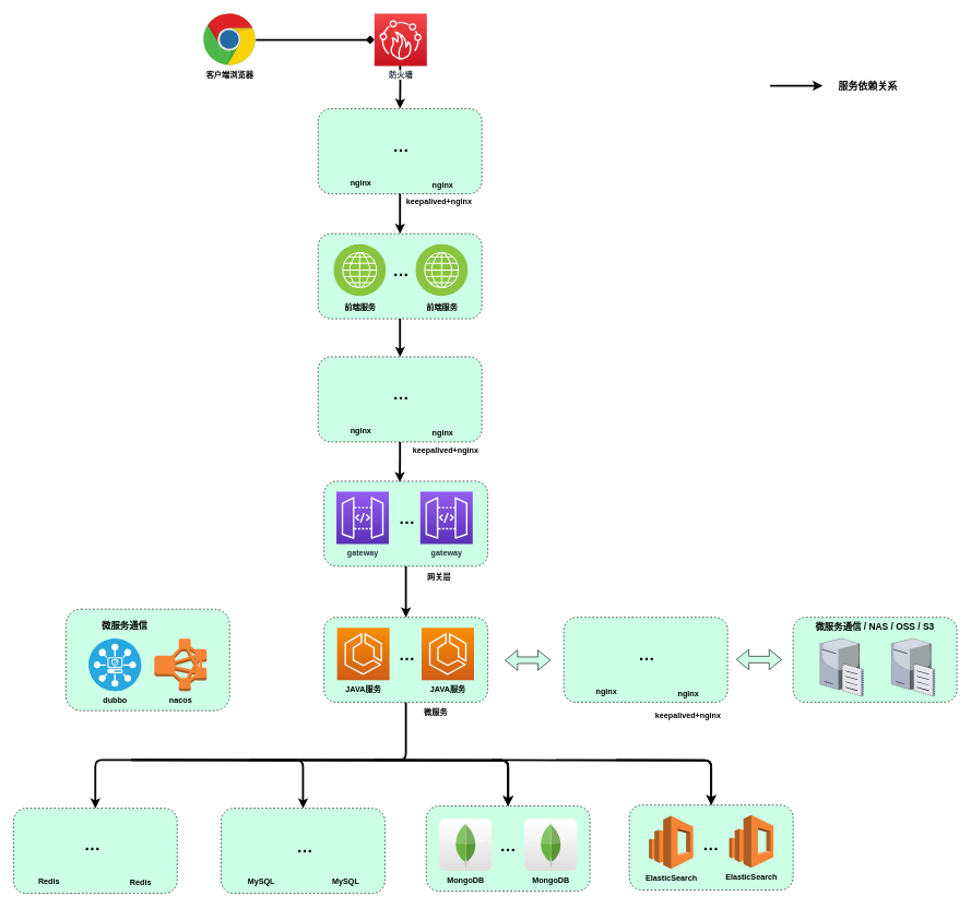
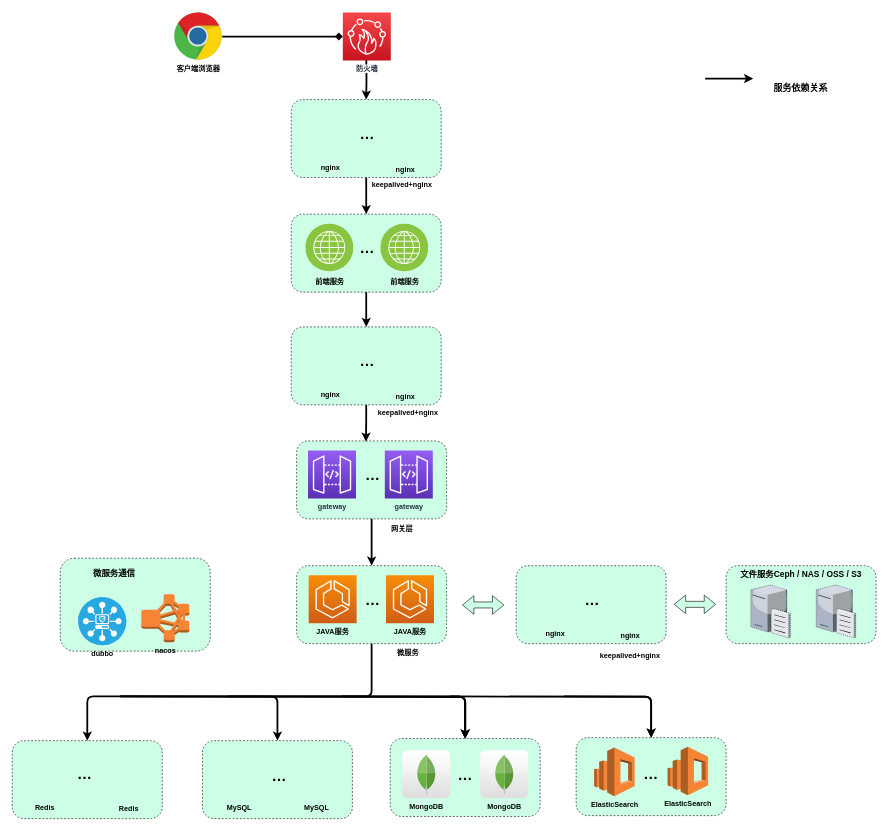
- <mxCell id="9" value="&lt;b&gt;客户端浏览器&lt;/b&gt;" style="dashed=0;outlineConnect=0;html=1;align=center;labelPosition=center;verticalLabelPosition=bottom;verticalAlign=top;shape=mxgraph.weblogos.chrome" parent="1" vertex="1"><mxGeometry x="310" y="20" width="80" height="80" as="geometry" /></mxCell>
+ <mxCell id="9" value="&lt;b&gt;客户端浏览器&lt;/b&gt;" style="dashed=0;outlineConnect=0;html=1;align=center;labelPosition=center;verticalLabelPosition=bottom;verticalAlign=top;shape=mxgraph.weblogos.chrome" parent="1" vertex="1"><mxGeometry x="290" y="20" width="80" height="80" as="geometry" /></mxCell>
- <mxCell id="27" value="服务依赖关系" style="text;html=1;strokeColor=none;fillColor=none;align=center;verticalAlign=middle;whiteSpace=wrap;rounded=0;dashed=1;labelBackgroundColor=#ffffff;fontSize=15;fontStyle=1" parent="1" vertex="1"><mxGeometry x="1274" y="120" width="101" height="20" as="geometry" /></mxCell>
+ <mxCell id="27" value="服务依赖关系" style="text;html=1;strokeColor=none;fillColor=none;align=center;verticalAlign=middle;whiteSpace=wrap;rounded=0;dashed=1;labelBackgroundColor=#ffffff;fontSize=15;fontStyle=1" parent="1" vertex="1"><mxGeometry x="1284" y="135" width="101" height="20" as="geometry" /></mxCell>
- <mxCell id="37" value="微服务通信 / NAS / OSS / S3" style="text;html=1;strokeColor=none;fillColor=none;align=center;verticalAlign=middle;whiteSpace=wrap;rounded=0;dashed=1;labelBackgroundColor=none;fontSize=14;fontStyle=1" parent="1" vertex="1"><mxGeometry x="1225" y="947" width="220" height="20" as="geometry" /></mxCell>
+ <mxCell id="37" value="文件服务Ceph / NAS / OSS / S3" style="text;html=1;strokeColor=none;fillColor=none;align=center;verticalAlign=middle;whiteSpace=wrap;rounded=0;dashed=1;labelBackgroundColor=none;fontSize=14;fontStyle=1" parent="1" vertex="1"><mxGeometry x="1225" y="947" width="220" height="20" as="geometry" /></mxCell>
- <mxCell id="28" value="&lt;span style=&quot;font-size: 12px&quot;&gt;dubbo&lt;/span&gt;" style="fillColor=#28A8E0;verticalLabelPosition=bottom;html=1;strokeColor=#ffffff;verticalAlign=top;align=center;points=[[0.145,0.145,0],[0.5,0,0],[0.855,0.145,0],[1,0.5,0],[0.855,0.855,0],[0.5,1,0],[0.145,0.855,0],[0,0.5,0]];pointerEvents=1;shape=mxgraph.cisco_safe.compositeIcon;bgIcon=ellipse;resIcon=mxgraph.cisco_safe.capability.distributed_denial_of_service_protection;dashed=1;labelBackgroundColor=none;fontSize=12;fontStyle=1" parent="1" vertex="1"><mxGeometry x="135" y="974.5" width="80" height="80" as="geometry" /></mxCell>
+ <mxCell id="28" value="&lt;span style=&quot;font-size: 12px&quot;&gt;dubbo&lt;/span&gt;" style="fillColor=#28A8E0;verticalLabelPosition=bottom;html=1;strokeColor=#ffffff;verticalAlign=top;align=center;points=[[0.145,0.145,0],[0.5,0,0],[0.855,0.145,0],[1,0.5,0],[0.855,0.855,0],[0.5,1,0],[0.145,0.855,0],[0,0.5,0]];pointerEvents=1;shape=mxgraph.cisco_safe.compositeIcon;bgIcon=ellipse;resIcon=mxgraph.cisco_safe.capability.distributed_denial_of_service_protection;dashed=1;labelBackgroundColor=none;fontSize=12;fontStyle=1" parent="1" vertex="1"><mxGeometry x="130" y="994.5" width="80" height="80" as="geometry" /></mxCell>
- <mxCell id="29" value="&lt;b&gt;nacos&lt;/b&gt;" style="outlineConnect=0;dashed=0;verticalLabelPosition=bottom;verticalAlign=top;align=center;html=1;shape=mxgraph.aws3.emr_cluster;fillColor=#F58534;gradientColor=none;labelBackgroundColor=none;fontSize=12;" parent="1" vertex="1"><mxGeometry x="235" y="974.5" width="80" height="80" as="geometry" /></mxCell>
+ <mxCell id="29" value="&lt;b&gt;nacos&lt;/b&gt;" style="outlineConnect=0;dashed=0;verticalLabelPosition=bottom;verticalAlign=top;align=center;html=1;shape=mxgraph.aws3.emr_cluster;fillColor=#F58534;gradientColor=none;labelBackgroundColor=none;fontSize=12;" parent="1" vertex="1"><mxGeometry x="235" y="989.5" width="80" height="80" as="geometry" /></mxCell>
- <mxCell id="76" value="&lt;b&gt;微服务&lt;/b&gt;" style="text;html=1;strokeColor=none;fillColor=none;align=center;verticalAlign=middle;whiteSpace=wrap;rounded=0;" vertex="1" parent="1"><mxGeometry x="615" y="1078" width="100" height="20" as="geometry" /></mxCell>
+ <mxCell id="76" value="&lt;b&gt;微服务&lt;/b&gt;" style="text;html=1;strokeColor=none;fillColor=none;align=center;verticalAlign=middle;whiteSpace=wrap;rounded=0;" vertex="1" parent="1"><mxGeometry x="630" y="1078" width="100" height="20" as="geometry" /></mxCell>
